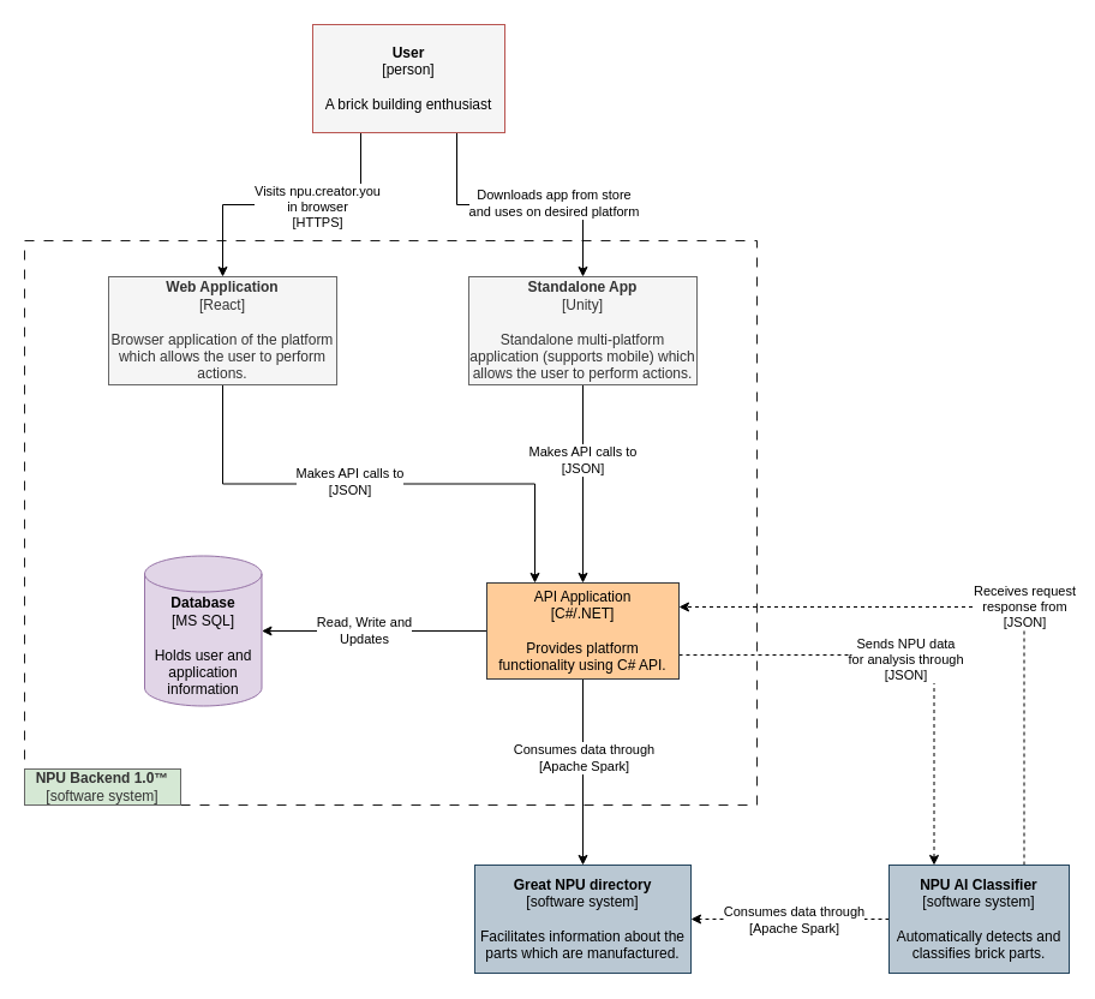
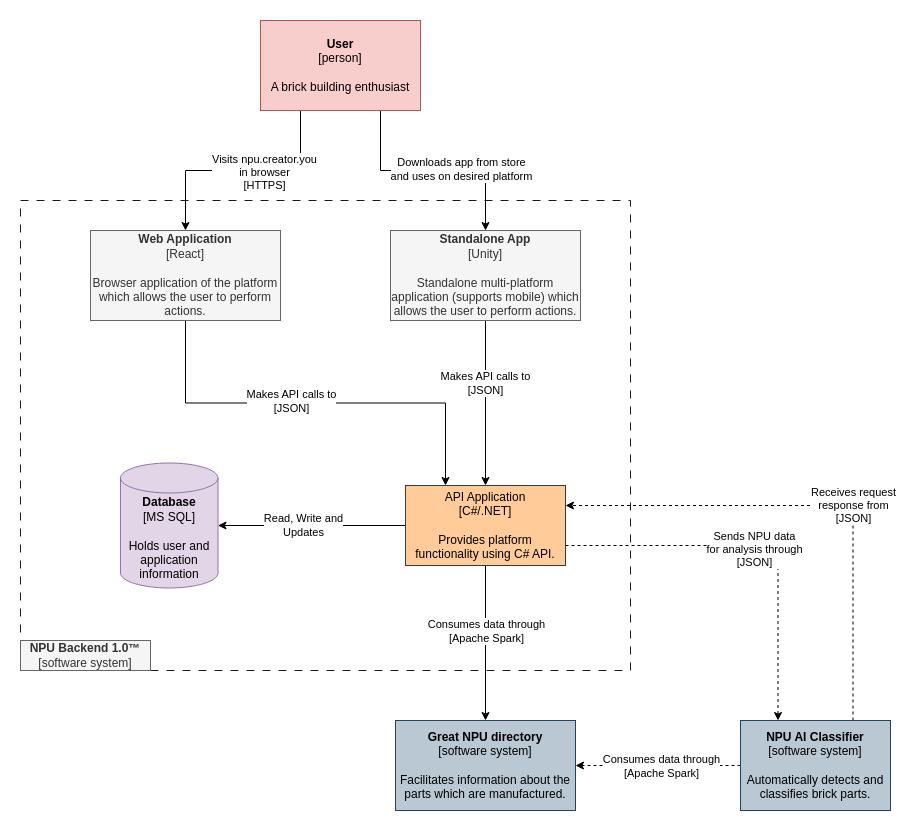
- <mxCell id="19" value="&lt;b&gt;User&lt;/b&gt;&lt;br&gt;[person]&lt;br&gt;&lt;br&gt;A brick building enthusiast" style="rounded=0;whiteSpace=wrap;html=1;fillColor=#f5f5f5;strokeColor=#b85450;" parent="1" vertex="1"><mxGeometry x="260" y="20" width="160" height="90" as="geometry" /></mxCell>
+ <mxCell id="19" value="&lt;b&gt;User&lt;/b&gt;&lt;br&gt;[person]&lt;br&gt;&lt;br&gt;A brick building enthusiast" style="rounded=0;whiteSpace=wrap;html=1;fillColor=#f8cecc;strokeColor=#b85450;" parent="1" vertex="1"><mxGeometry x="260" y="20" width="160" height="90" as="geometry" /></mxCell>
- <mxCell id="3" value="&lt;b&gt;NPU Backend 1.0™&lt;/b&gt;&lt;br&gt;[software system]&lt;br&gt;" style="rounded=0;whiteSpace=wrap;html=1;fillColor=#d5e8d4;fontColor=#333333;strokeColor=#666666;" parent="1" vertex="1"><mxGeometry x="20" y="640" width="130" height="30" as="geometry" /></mxCell>
+ <mxCell id="3" value="&lt;b&gt;NPU Backend 1.0™&lt;/b&gt;&lt;br&gt;[software system]&lt;br&gt;" style="rounded=0;whiteSpace=wrap;html=1;fillColor=#f5f5f5;fontColor=#333333;strokeColor=#666666;" parent="1" vertex="1"><mxGeometry x="20" y="640" width="130" height="30" as="geometry" /></mxCell>
